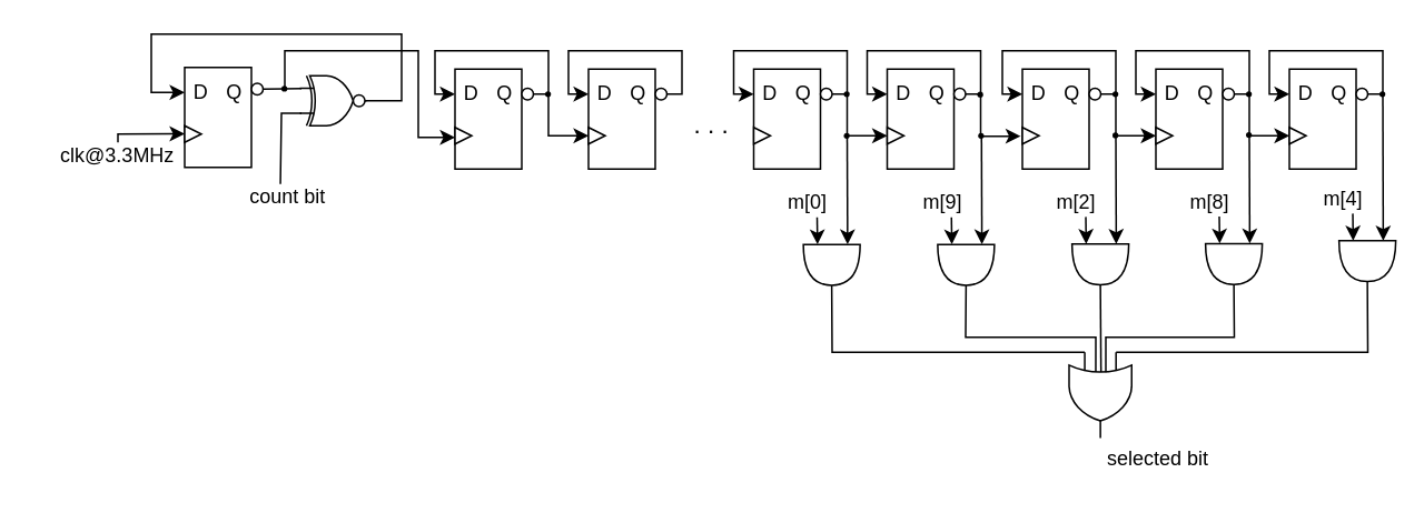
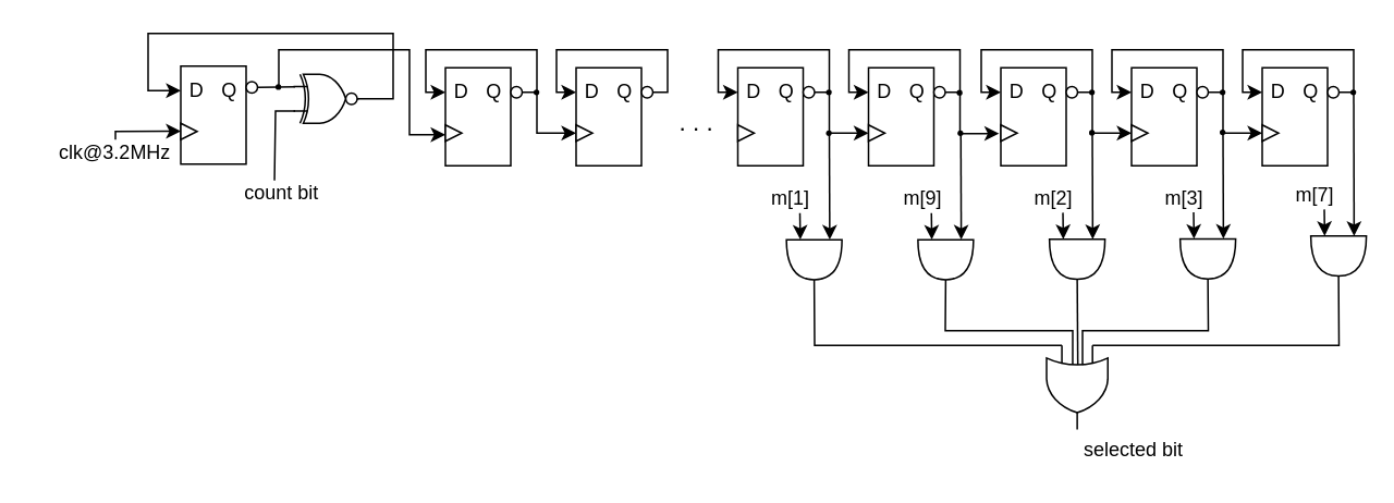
- <mxCell id="7" value="clk@3.3MHz" style="text;html=1;align=center;verticalAlign=middle;whiteSpace=wrap;rounded=0;" vertex="1" parent="1"><mxGeometry x="20" y="85" width="100" height="16.5" as="geometry" /></mxCell>
+ <mxCell id="7" value="clk@3.2MHz" style="text;html=1;align=center;verticalAlign=middle;whiteSpace=wrap;rounded=0;" vertex="1" parent="1"><mxGeometry x="20" y="85" width="100" height="16.5" as="geometry" /></mxCell>
- <mxCell id="91" value="m[4]" style="text;html=1;align=center;verticalAlign=middle;whiteSpace=wrap;rounded=0;" vertex="1" parent="1"><mxGeometry x="790" y="110.75" width="29" height="16.5" as="geometry" /></mxCell>
+ <mxCell id="91" value="m[7]" style="text;html=1;align=center;verticalAlign=middle;whiteSpace=wrap;rounded=0;" vertex="1" parent="1"><mxGeometry x="790" y="110.75" width="29" height="16.5" as="geometry" /></mxCell>
- <mxCell id="71" value="m[0]" style="text;html=1;align=center;verticalAlign=middle;whiteSpace=wrap;rounded=0;" vertex="1" parent="1"><mxGeometry x="469" y="113" width="29" height="16.5" as="geometry" /></mxCell>
+ <mxCell id="71" value="m[1]" style="text;html=1;align=center;verticalAlign=middle;whiteSpace=wrap;rounded=0;" vertex="1" parent="1"><mxGeometry x="469" y="113" width="29" height="16.5" as="geometry" /></mxCell>
- <mxCell id="86" value="m[8]" style="text;html=1;align=center;verticalAlign=middle;whiteSpace=wrap;rounded=0;" vertex="1" parent="1"><mxGeometry x="710" y="112.5" width="29" height="16.5" as="geometry" /></mxCell>
+ <mxCell id="86" value="m[3]" style="text;html=1;align=center;verticalAlign=middle;whiteSpace=wrap;rounded=0;" vertex="1" parent="1"><mxGeometry x="710" y="112.5" width="29" height="16.5" as="geometry" /></mxCell>
